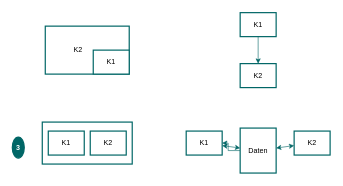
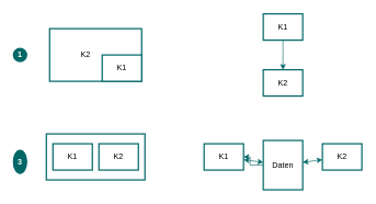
+ <mxCell id="16" value="1" style="ellipse;whiteSpace=wrap;html=1;fontColor=#FFFFFF;strokeColor=#006666;strokeWidth=2;fontStyle=1;fillColor=#006666;" parent="1" vertex="1"><mxGeometry x="20" y="73" width="20" height="20" as="geometry" /></mxCell>
